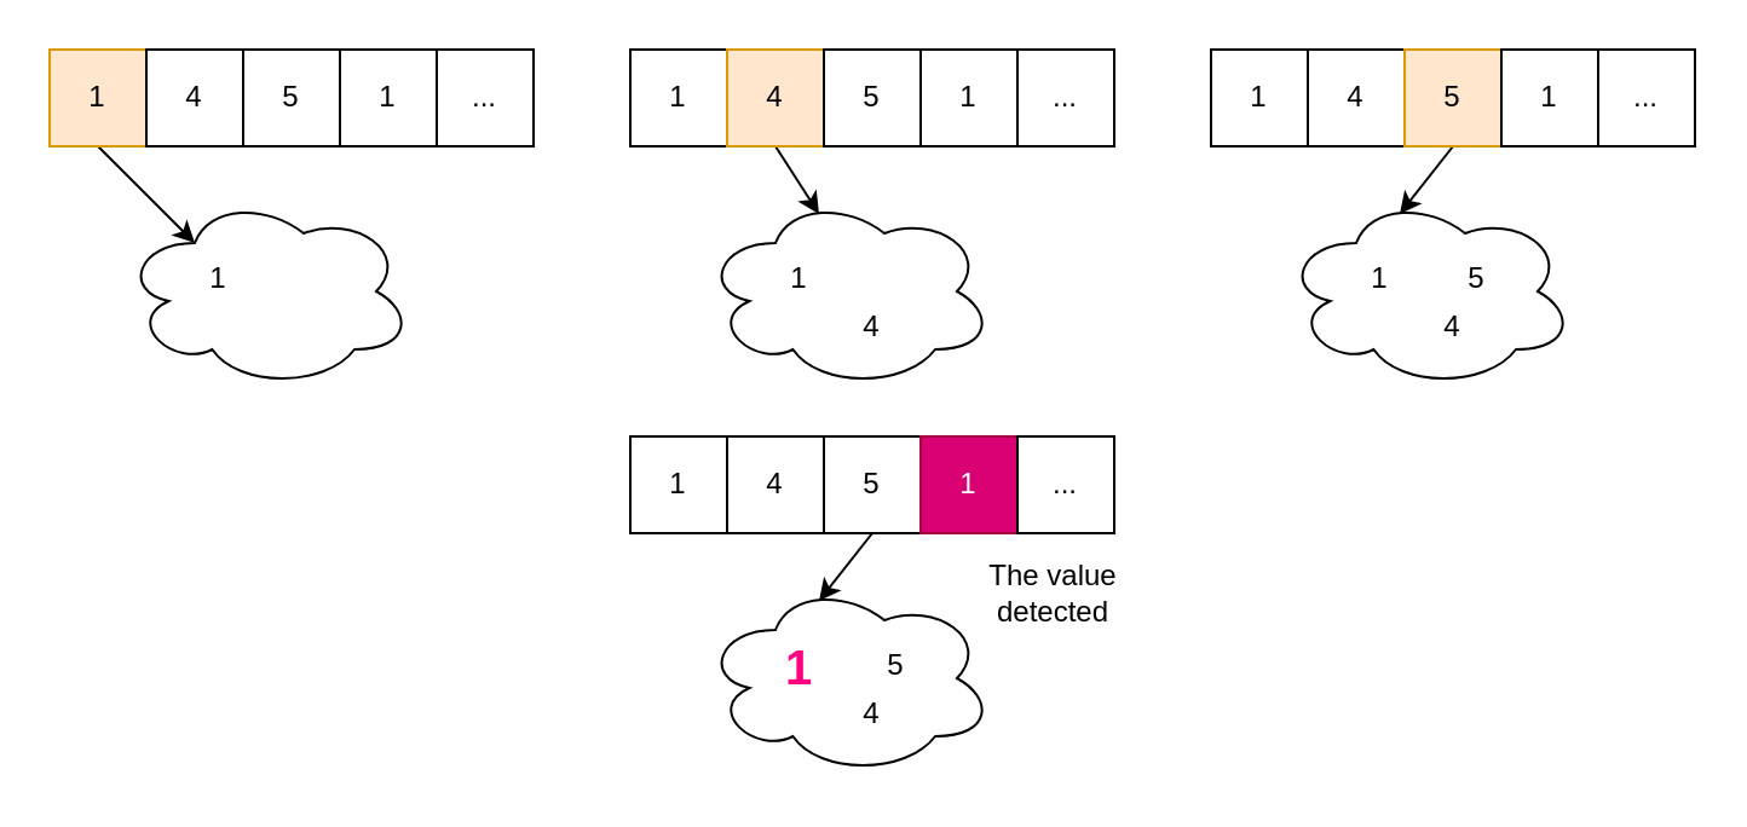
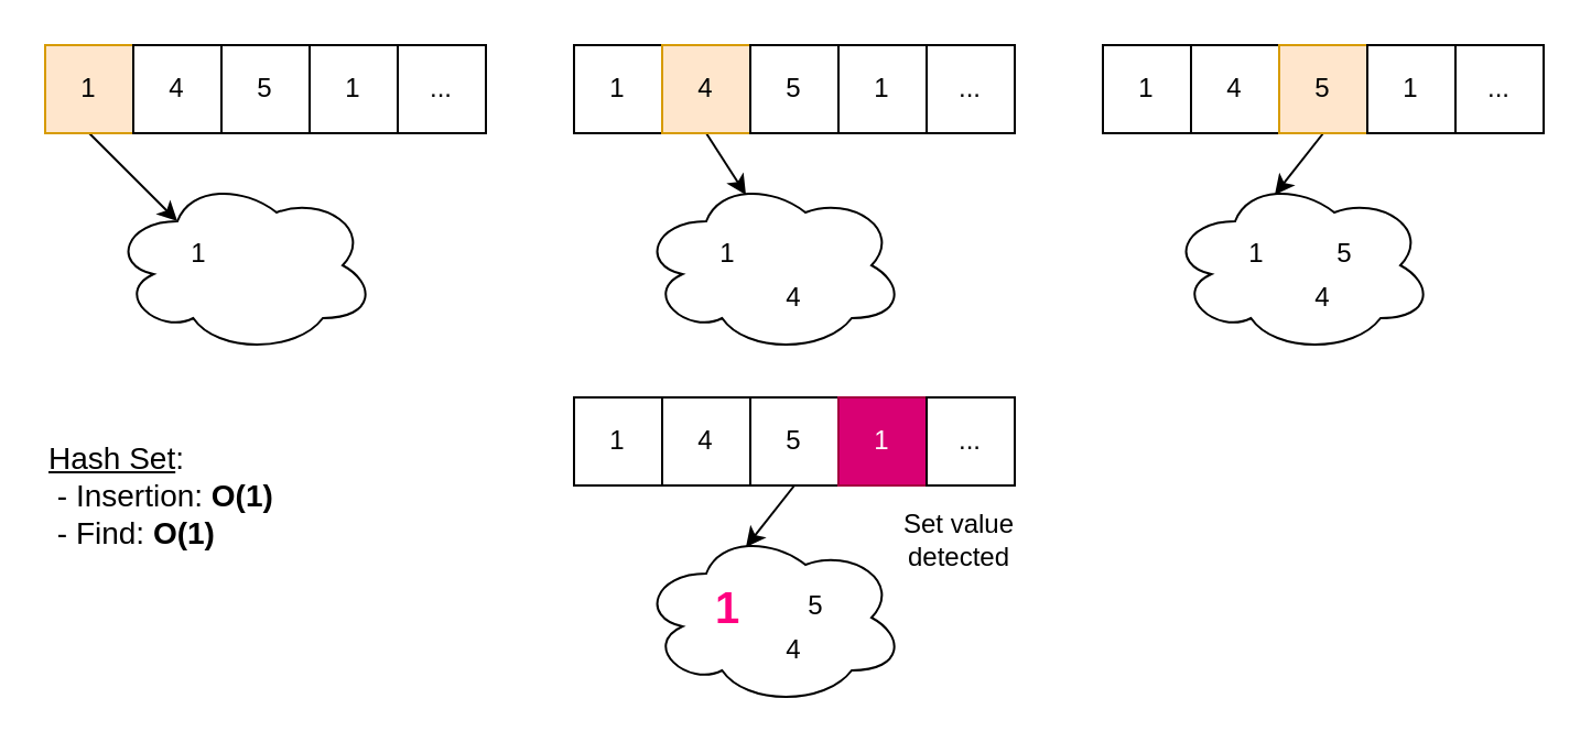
+ <mxCell id="40" value="&lt;u&gt;Hash Set&lt;/u&gt;:&lt;br style=&quot;font-size: 14px;&quot;&gt;&amp;nbsp;- Insertion: &lt;b&gt;O(1)&lt;/b&gt;&lt;br style=&quot;font-size: 14px;&quot;&gt;&amp;nbsp;- Find: &lt;b&gt;O(1)&lt;/b&gt;" style="text;html=1;strokeColor=none;fillColor=none;align=left;verticalAlign=middle;whiteSpace=wrap;rounded=0;fontSize=14;fontColor=#000000;" vertex="1" parent="1"><mxGeometry x="20" y="190" width="130" height="70" as="geometry" /></mxCell>
- <mxCell id="39" value="The value detected" style="text;html=1;strokeColor=none;fillColor=none;align=center;verticalAlign=middle;whiteSpace=wrap;rounded=0;fontSize=12;fontColor=#000000;" vertex="1" parent="1"><mxGeometry x="400" y="230" width="70" height="30" as="geometry" /></mxCell>
+ <mxCell id="39" value="Set value detected" style="text;html=1;strokeColor=none;fillColor=none;align=center;verticalAlign=middle;whiteSpace=wrap;rounded=0;fontSize=12;fontColor=#000000;" vertex="1" parent="1"><mxGeometry x="400" y="230" width="70" height="30" as="geometry" /></mxCell>
